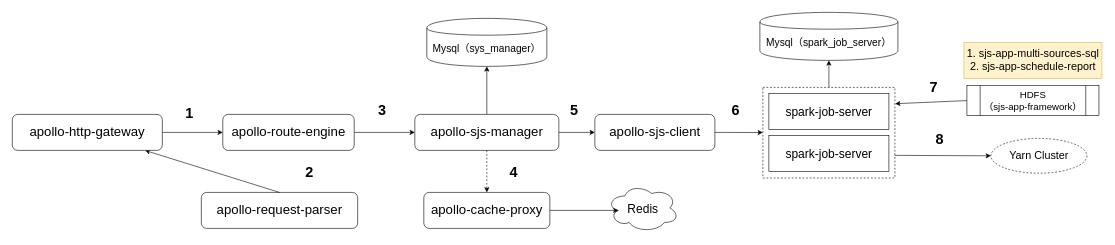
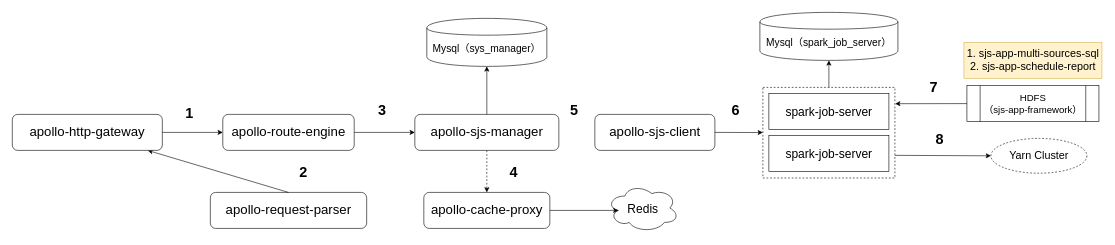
- <mxCell id="18" value="&lt;font style=&quot;font-size: 16px&quot;&gt;HDFS&lt;br&gt;（sjs-app-framework）&lt;/font&gt;" style="shape=process;whiteSpace=wrap;html=1;backgroundOutline=1;fillColor=none;" parent="1" vertex="1"><mxGeometry x="1610.75" y="142" width="220" height="50" as="geometry" /></mxCell>
+ <mxCell id="18" value="&lt;font style=&quot;font-size: 16px&quot;&gt;HDFS&lt;br&gt;（sjs-app-framework）&lt;/font&gt;" style="shape=process;whiteSpace=wrap;html=1;backgroundOutline=1;fillColor=none;" parent="1" vertex="1"><mxGeometry x="1610.75" y="142" width="220" height="60" as="geometry" /></mxCell>
- <mxCell id="14" value="" style="endArrow=classic;html=1;exitX=1;exitY=0.5;exitDx=0;exitDy=0;entryX=0;entryY=0.5;entryDx=0;entryDy=0;" parent="1" source="2" target="9" edge="1"><mxGeometry width="50" height="50" relative="1" as="geometry"><mxPoint x="940.75" y="310" as="sourcePoint" /><mxPoint x="990.75" y="260" as="targetPoint" /></mxGeometry></mxCell>
- <mxCell id="30" value="2" style="text;strokeColor=none;fillColor=none;html=1;fontSize=24;fontStyle=1;verticalAlign=middle;align=center;" vertex="1" parent="1"><mxGeometry x="490" y="268" width="50" height="38" as="geometry" /></mxCell>
+ <mxCell id="30" value="2" style="text;strokeColor=none;fillColor=none;html=1;fontSize=24;fontStyle=1;verticalAlign=middle;align=center;" vertex="1" parent="1"><mxGeometry x="480" y="268" width="50" height="38" as="geometry" /></mxCell>
- <mxCell id="25" value="&lt;font style=&quot;font-size: 22px&quot;&gt;apollo-request-parser&lt;/font&gt;" style="rounded=1;whiteSpace=wrap;html=1;" vertex="1" parent="1"><mxGeometry x="335" y="320" width="260.5" height="60" as="geometry" /></mxCell>
+ <mxCell id="25" value="&lt;font style=&quot;font-size: 22px&quot;&gt;apollo-request-parser&lt;/font&gt;" style="rounded=1;whiteSpace=wrap;html=1;" vertex="1" parent="1"><mxGeometry x="350" y="320" width="260.5" height="60" as="geometry" /></mxCell>
